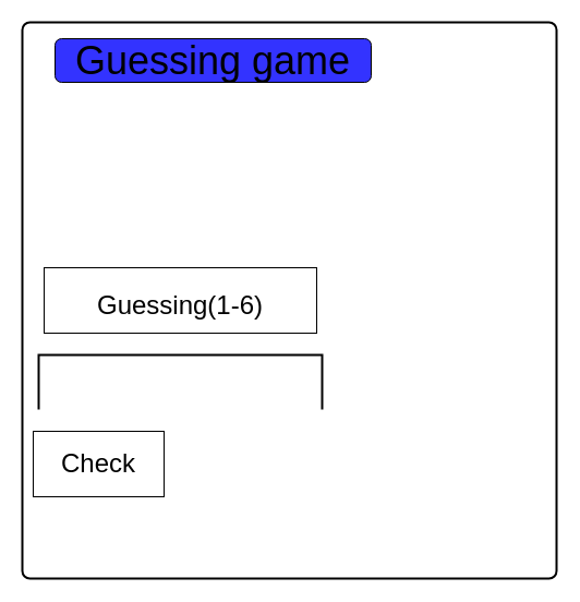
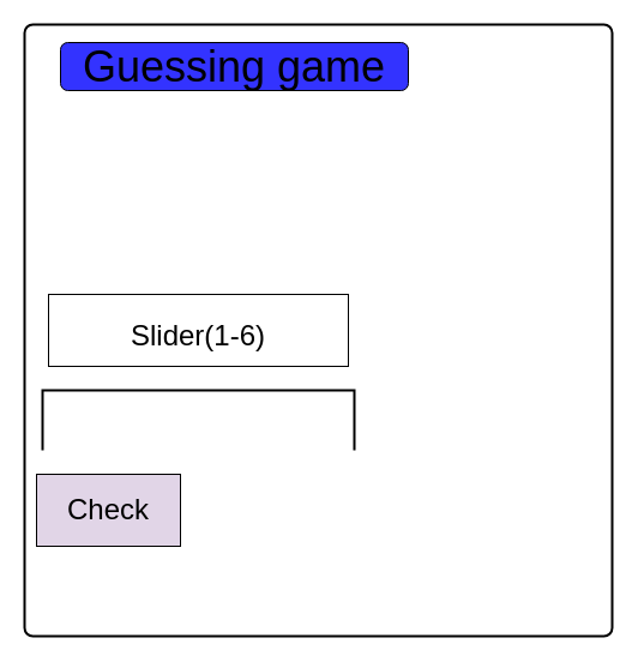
- <mxCell id="5" value="&lt;font style=&quot;font-size: 24px&quot;&gt;Guessing(1-6)&lt;/font&gt;" style="whiteSpace=wrap;html=1;fontSize=36;fillColor=#FFFFFF;" vertex="1" parent="1"><mxGeometry x="40" y="245" width="250" height="60" as="geometry" /></mxCell>
+ <mxCell id="5" value="&lt;font style=&quot;font-size: 24px&quot;&gt;Slider(1-6)&lt;/font&gt;" style="whiteSpace=wrap;html=1;fontSize=36;fillColor=#FFFFFF;" vertex="1" parent="1"><mxGeometry x="40" y="245" width="250" height="60" as="geometry" /></mxCell>
- <mxCell id="6" value="Check" style="whiteSpace=wrap;html=1;fontSize=24;fillColor=#FFFFFF;" vertex="1" parent="1"><mxGeometry x="30" y="395" width="120" height="60" as="geometry" /></mxCell>
+ <mxCell id="6" value="Check" style="whiteSpace=wrap;html=1;fontSize=24;fillColor=#e1d5e7;" vertex="1" parent="1"><mxGeometry x="30" y="395" width="120" height="60" as="geometry" /></mxCell>
